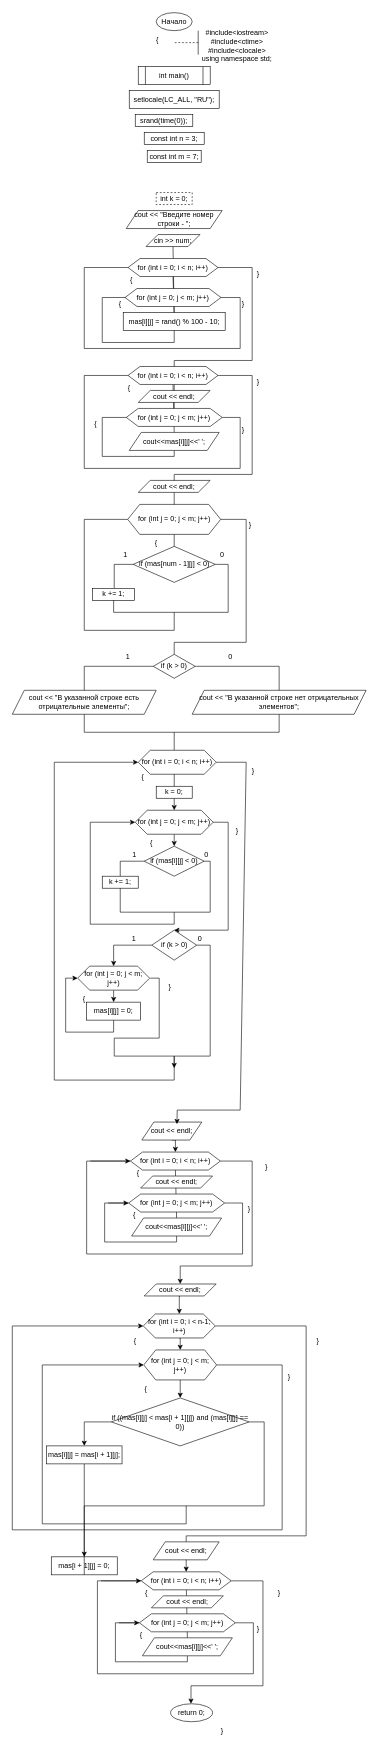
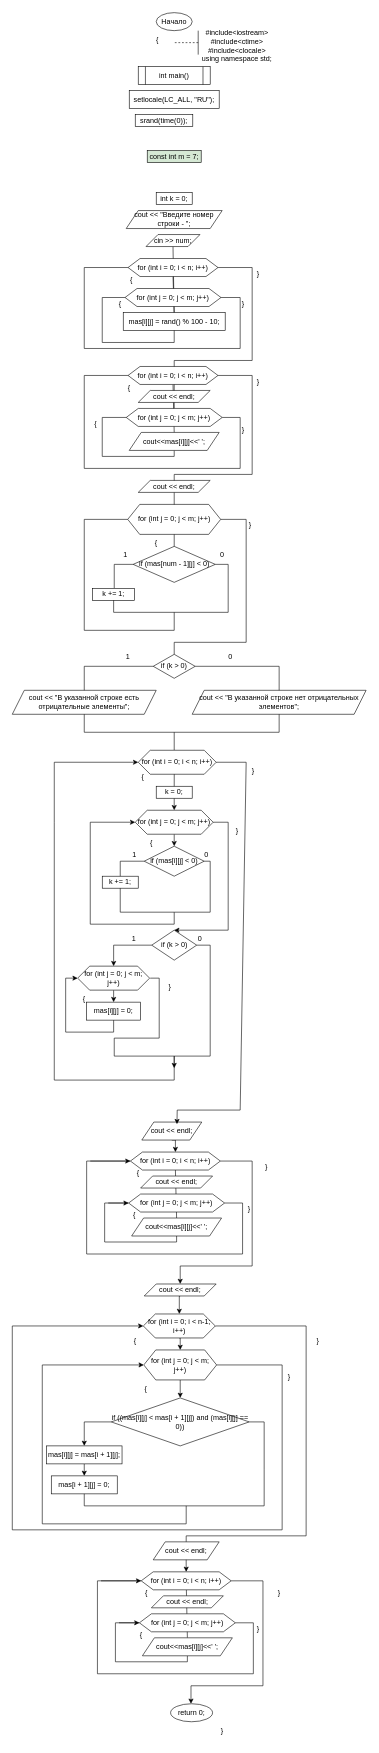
- <mxCell id="10" value="const int n = 3;" style="rounded=0;whiteSpace=wrap;html=1;" vertex="1" parent="1"><mxGeometry x="240" y="220" width="100" height="20" as="geometry" /></mxCell>
- <mxCell id="11" value="const int m = 7;" style="rounded=0;whiteSpace=wrap;html=1;" vertex="1" parent="1"><mxGeometry x="245" y="250" width="90" height="20" as="geometry" /></mxCell>
+ <mxCell id="11" value="const int m = 7;" style="rounded=0;whiteSpace=wrap;html=1;fillColor=#d5e8d4;" vertex="1" parent="1"><mxGeometry x="245" y="250" width="90" height="20" as="geometry" /></mxCell>
- <mxCell id="12" value="int k = 0;" style="rounded=0;whiteSpace=wrap;html=1;dashed=1;" vertex="1" parent="1"><mxGeometry x="260" y="320" width="60" height="20" as="geometry" /></mxCell>
+ <mxCell id="12" value="int k = 0;" style="rounded=0;whiteSpace=wrap;html=1;" vertex="1" parent="1"><mxGeometry x="260" y="320" width="60" height="20" as="geometry" /></mxCell>
- <mxCell id="85" value="mas[i + 1][j] = 0;" style="rounded=0;whiteSpace=wrap;html=1;" vertex="1" parent="1"><mxGeometry x="85" y="2595" width="110" height="30" as="geometry" /></mxCell>
+ <mxCell id="85" value="mas[i + 1][j] = 0;" style="rounded=0;whiteSpace=wrap;html=1;" vertex="1" parent="1"><mxGeometry x="85" y="2460" width="110" height="30" as="geometry" /></mxCell>
